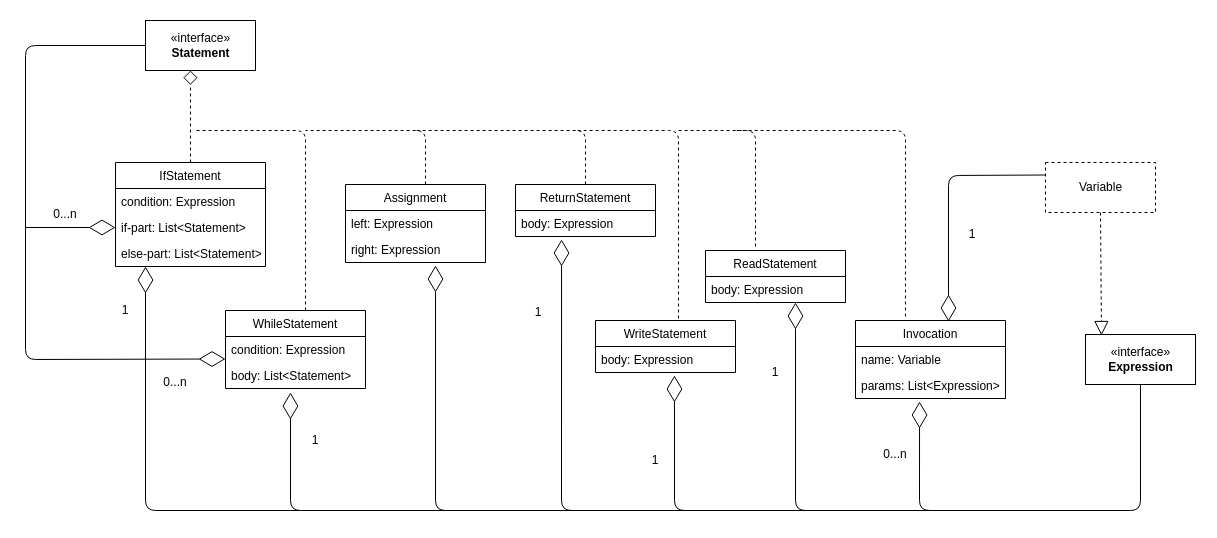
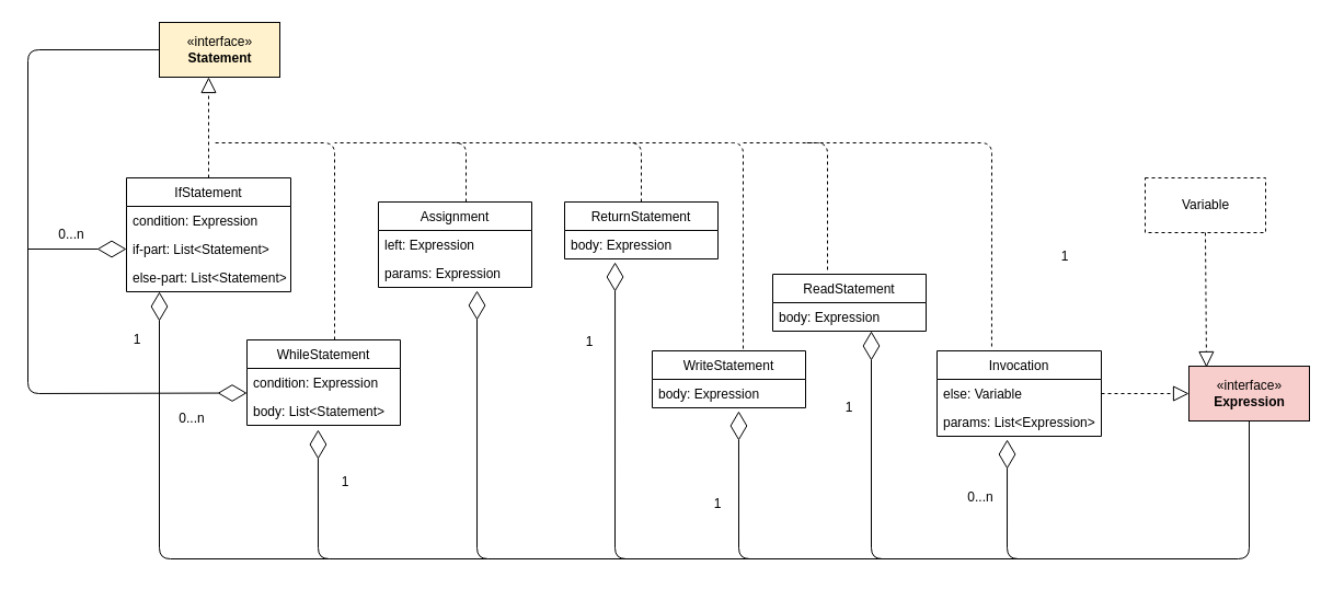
- <mxCell id="2" value="«interface»&lt;br&gt;&lt;b&gt;Statement&lt;/b&gt;" style="html=1;" parent="1" vertex="1"><mxGeometry x="140" y="20" width="110" height="50" as="geometry" /></mxCell>
+ <mxCell id="2" value="«interface»&lt;br&gt;&lt;b&gt;Statement&lt;/b&gt;" style="html=1;fillColor=#fff2cc;" parent="1" vertex="1"><mxGeometry x="140" y="20" width="110" height="50" as="geometry" /></mxCell>
- <mxCell id="3" value="" style="endArrow=diamond;dashed=1;endFill=0;endSize=12;html=1;exitX=0.5;exitY=0;exitDx=0;exitDy=0;entryX=0.409;entryY=1;entryDx=0;entryDy=0;entryPerimeter=0;" parent="1" source="38" target="2" edge="1"><mxGeometry width="160" relative="1" as="geometry"><mxPoint x="197" y="206" as="sourcePoint" /><mxPoint x="210" y="80" as="targetPoint" /></mxGeometry></mxCell>
+ <mxCell id="3" value="" style="endArrow=block;dashed=1;endFill=0;endSize=12;html=1;exitX=0.5;exitY=0;exitDx=0;exitDy=0;entryX=0.409;entryY=1;entryDx=0;entryDy=0;entryPerimeter=0;" parent="1" source="38" target="2" edge="1"><mxGeometry width="160" relative="1" as="geometry"><mxPoint x="197" y="206" as="sourcePoint" /><mxPoint x="210" y="80" as="targetPoint" /></mxGeometry></mxCell>
- <mxCell id="50" value="" style="endArrow=diamondThin;endFill=0;endSize=24;html=1;entryX=0.62;entryY=0.013;entryDx=0;entryDy=0;entryPerimeter=0;exitX=0;exitY=0.25;exitDx=0;exitDy=0;" edge="1" parent="1" source="48" target="22"><mxGeometry width="160" relative="1" as="geometry"><mxPoint x="800" y="300" as="sourcePoint" /><mxPoint x="960" y="300" as="targetPoint" /><Array as="points"><mxPoint x="943" y="175" /></Array></mxGeometry></mxCell>
- <mxCell id="10" value="right: Expression" style="text;strokeColor=none;fillColor=none;align=left;verticalAlign=top;spacingLeft=4;spacingRight=4;overflow=hidden;rotatable=0;points=[[0,0.5],[1,0.5]];portConstraint=eastwest;" parent="8" vertex="1"><mxGeometry y="52" width="140" height="26" as="geometry" /></mxCell>
+ <mxCell id="10" value="params: Expression" style="text;strokeColor=none;fillColor=none;align=left;verticalAlign=top;spacingLeft=4;spacingRight=4;overflow=hidden;rotatable=0;points=[[0,0.5],[1,0.5]];portConstraint=eastwest;" parent="8" vertex="1"><mxGeometry y="52" width="140" height="26" as="geometry" /></mxCell>
- <mxCell id="23" value="name: Variable" style="text;strokeColor=none;fillColor=none;align=left;verticalAlign=top;spacingLeft=4;spacingRight=4;overflow=hidden;rotatable=0;points=[[0,0.5],[1,0.5]];portConstraint=eastwest;" parent="22" vertex="1"><mxGeometry y="26" width="150" height="26" as="geometry" /></mxCell>
+ <mxCell id="23" value="else: Variable" style="text;strokeColor=none;fillColor=none;align=left;verticalAlign=top;spacingLeft=4;spacingRight=4;overflow=hidden;rotatable=0;points=[[0,0.5],[1,0.5]];portConstraint=eastwest;" parent="22" vertex="1"><mxGeometry y="26" width="150" height="26" as="geometry" /></mxCell>
+ <mxCell id="37" value="" style="endArrow=block;dashed=1;endFill=0;endSize=12;html=1;entryX=0;entryY=0.5;entryDx=0;entryDy=0;exitX=1;exitY=0.5;exitDx=0;exitDy=0;" parent="1" source="22" target="36" edge="1"><mxGeometry width="160" relative="1" as="geometry"><mxPoint x="470" y="560" as="sourcePoint" /><mxPoint x="630" y="560" as="targetPoint" /></mxGeometry></mxCell>
- <mxCell id="36" value="«interface»&lt;br&gt;&lt;b&gt;Expression&lt;/b&gt;" style="html=1;" parent="1" vertex="1"><mxGeometry x="1080" y="334" width="110" height="50" as="geometry" /></mxCell>
+ <mxCell id="36" value="«interface»&lt;br&gt;&lt;b&gt;Expression&lt;/b&gt;" style="html=1;fillColor=#f8cecc;" parent="1" vertex="1"><mxGeometry x="1080" y="334" width="110" height="50" as="geometry" /></mxCell>
